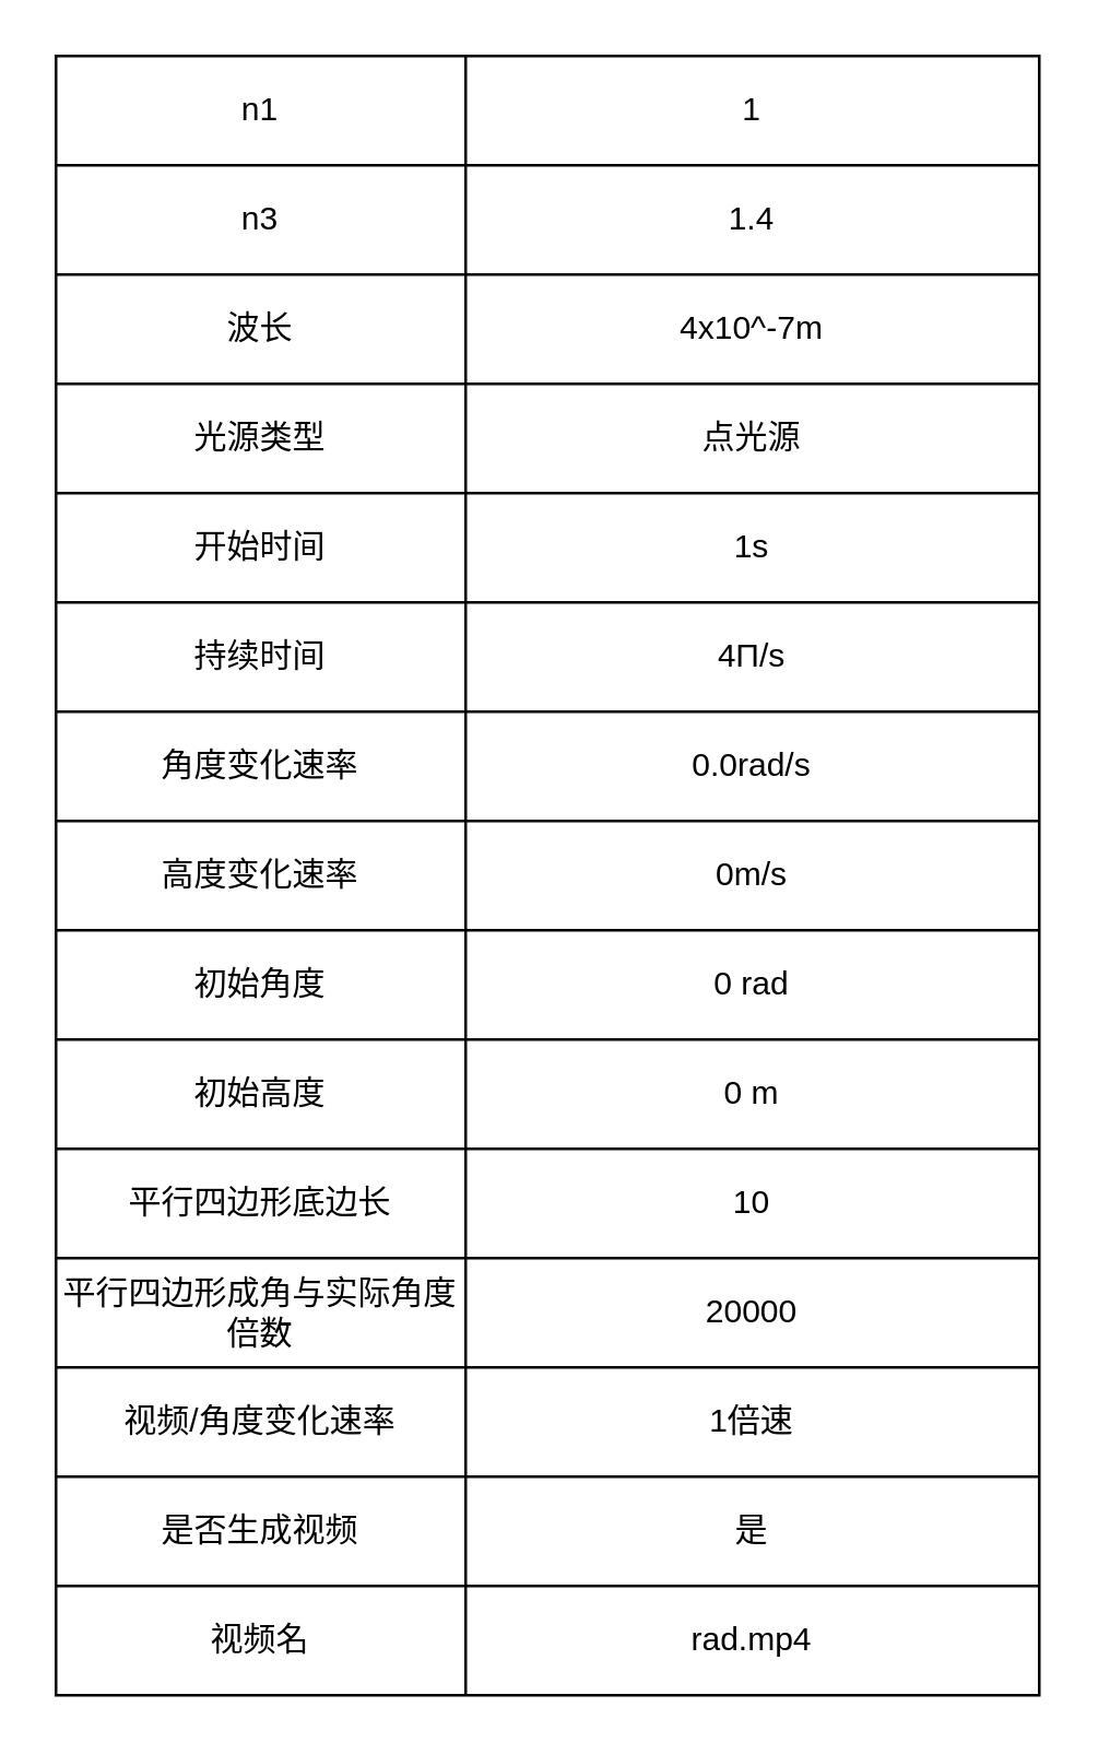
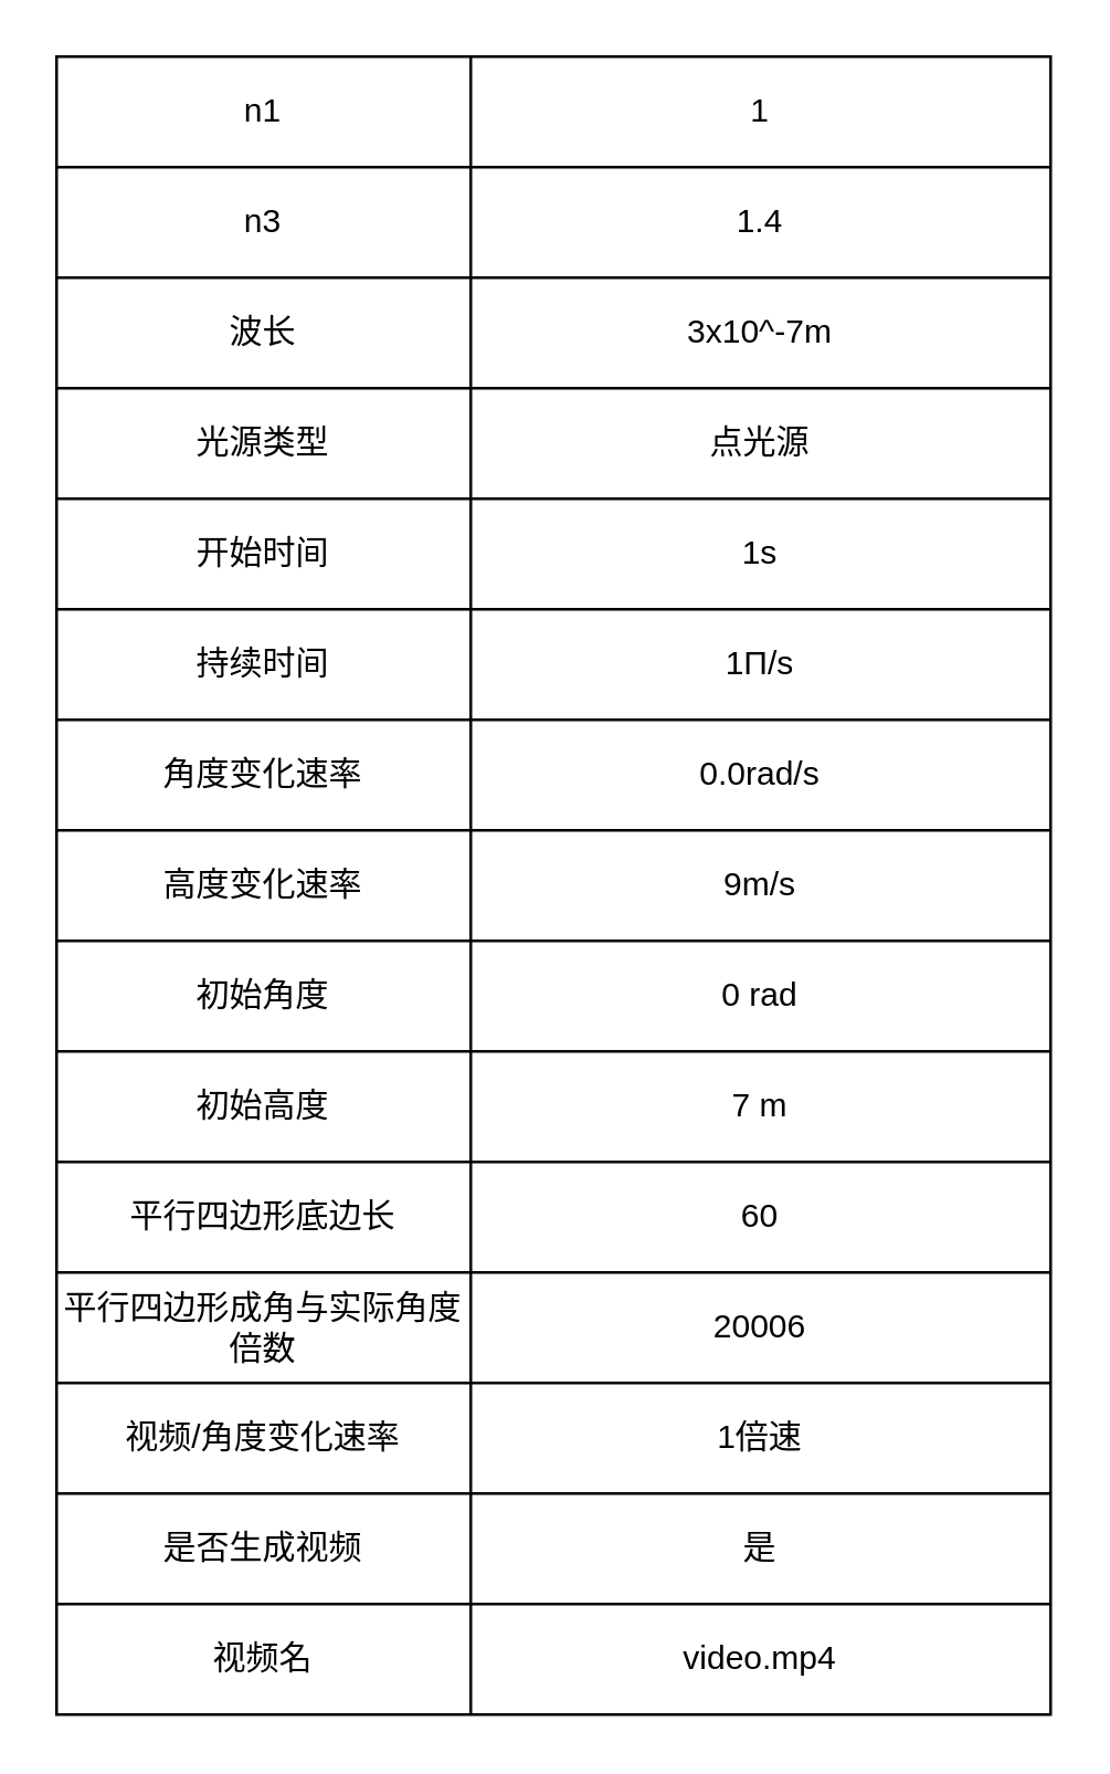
- <mxCell id="11" value="4x10^-7m" style="shape=partialRectangle;html=1;whiteSpace=wrap;connectable=0;strokeColor=inherit;overflow=hidden;fillColor=none;top=0;left=0;bottom=0;right=0;pointerEvents=1;" vertex="1" parent="9"><mxGeometry x="150" width="210" height="40" as="geometry"><mxRectangle width="210" height="40" as="alternateBounds" /></mxGeometry></mxCell>
+ <mxCell id="11" value="3x10^-7m" style="shape=partialRectangle;html=1;whiteSpace=wrap;connectable=0;strokeColor=inherit;overflow=hidden;fillColor=none;top=0;left=0;bottom=0;right=0;pointerEvents=1;" vertex="1" parent="9"><mxGeometry x="150" width="210" height="40" as="geometry"><mxRectangle width="210" height="40" as="alternateBounds" /></mxGeometry></mxCell>
- <mxCell id="20" value="4Π/s" style="shape=partialRectangle;html=1;whiteSpace=wrap;connectable=0;strokeColor=inherit;overflow=hidden;fillColor=none;top=0;left=0;bottom=0;right=0;pointerEvents=1;" vertex="1" parent="18"><mxGeometry x="150" width="210" height="40" as="geometry"><mxRectangle width="210" height="40" as="alternateBounds" /></mxGeometry></mxCell>
+ <mxCell id="20" value="1Π/s" style="shape=partialRectangle;html=1;whiteSpace=wrap;connectable=0;strokeColor=inherit;overflow=hidden;fillColor=none;top=0;left=0;bottom=0;right=0;pointerEvents=1;" vertex="1" parent="18"><mxGeometry x="150" width="210" height="40" as="geometry"><mxRectangle width="210" height="40" as="alternateBounds" /></mxGeometry></mxCell>
- <mxCell id="26" value="0m/s" style="shape=partialRectangle;html=1;whiteSpace=wrap;connectable=0;strokeColor=inherit;overflow=hidden;fillColor=none;top=0;left=0;bottom=0;right=0;pointerEvents=1;" vertex="1" parent="24"><mxGeometry x="150" width="210" height="40" as="geometry"><mxRectangle width="210" height="40" as="alternateBounds" /></mxGeometry></mxCell>
+ <mxCell id="26" value="9m/s" style="shape=partialRectangle;html=1;whiteSpace=wrap;connectable=0;strokeColor=inherit;overflow=hidden;fillColor=none;top=0;left=0;bottom=0;right=0;pointerEvents=1;" vertex="1" parent="24"><mxGeometry x="150" width="210" height="40" as="geometry"><mxRectangle width="210" height="40" as="alternateBounds" /></mxGeometry></mxCell>
- <mxCell id="32" value="0 m" style="shape=partialRectangle;html=1;whiteSpace=wrap;connectable=0;strokeColor=inherit;overflow=hidden;fillColor=none;top=0;left=0;bottom=0;right=0;pointerEvents=1;" vertex="1" parent="30"><mxGeometry x="150" width="210" height="40" as="geometry"><mxRectangle width="210" height="40" as="alternateBounds" /></mxGeometry></mxCell>
+ <mxCell id="32" value="7 m" style="shape=partialRectangle;html=1;whiteSpace=wrap;connectable=0;strokeColor=inherit;overflow=hidden;fillColor=none;top=0;left=0;bottom=0;right=0;pointerEvents=1;" vertex="1" parent="30"><mxGeometry x="150" width="210" height="40" as="geometry"><mxRectangle width="210" height="40" as="alternateBounds" /></mxGeometry></mxCell>
- <mxCell id="35" value="10" style="shape=partialRectangle;html=1;whiteSpace=wrap;connectable=0;strokeColor=inherit;overflow=hidden;fillColor=none;top=0;left=0;bottom=0;right=0;pointerEvents=1;" vertex="1" parent="33"><mxGeometry x="150" width="210" height="40" as="geometry"><mxRectangle width="210" height="40" as="alternateBounds" /></mxGeometry></mxCell>
+ <mxCell id="35" value="60" style="shape=partialRectangle;html=1;whiteSpace=wrap;connectable=0;strokeColor=inherit;overflow=hidden;fillColor=none;top=0;left=0;bottom=0;right=0;pointerEvents=1;" vertex="1" parent="33"><mxGeometry x="150" width="210" height="40" as="geometry"><mxRectangle width="210" height="40" as="alternateBounds" /></mxGeometry></mxCell>
- <mxCell id="38" value="20000" style="shape=partialRectangle;html=1;whiteSpace=wrap;connectable=0;strokeColor=inherit;overflow=hidden;fillColor=none;top=0;left=0;bottom=0;right=0;pointerEvents=1;" vertex="1" parent="36"><mxGeometry x="150" width="210" height="40" as="geometry"><mxRectangle width="210" height="40" as="alternateBounds" /></mxGeometry></mxCell>
+ <mxCell id="38" value="20006" style="shape=partialRectangle;html=1;whiteSpace=wrap;connectable=0;strokeColor=inherit;overflow=hidden;fillColor=none;top=0;left=0;bottom=0;right=0;pointerEvents=1;" vertex="1" parent="36"><mxGeometry x="150" width="210" height="40" as="geometry"><mxRectangle width="210" height="40" as="alternateBounds" /></mxGeometry></mxCell>
- <mxCell id="47" value="rad.mp4" style="shape=partialRectangle;html=1;whiteSpace=wrap;connectable=0;strokeColor=inherit;overflow=hidden;fillColor=none;top=0;left=0;bottom=0;right=0;pointerEvents=1;" vertex="1" parent="45"><mxGeometry x="150" width="210" height="40" as="geometry"><mxRectangle width="210" height="40" as="alternateBounds" /></mxGeometry></mxCell>
+ <mxCell id="47" value="video.mp4" style="shape=partialRectangle;html=1;whiteSpace=wrap;connectable=0;strokeColor=inherit;overflow=hidden;fillColor=none;top=0;left=0;bottom=0;right=0;pointerEvents=1;" vertex="1" parent="45"><mxGeometry x="150" width="210" height="40" as="geometry"><mxRectangle width="210" height="40" as="alternateBounds" /></mxGeometry></mxCell>
